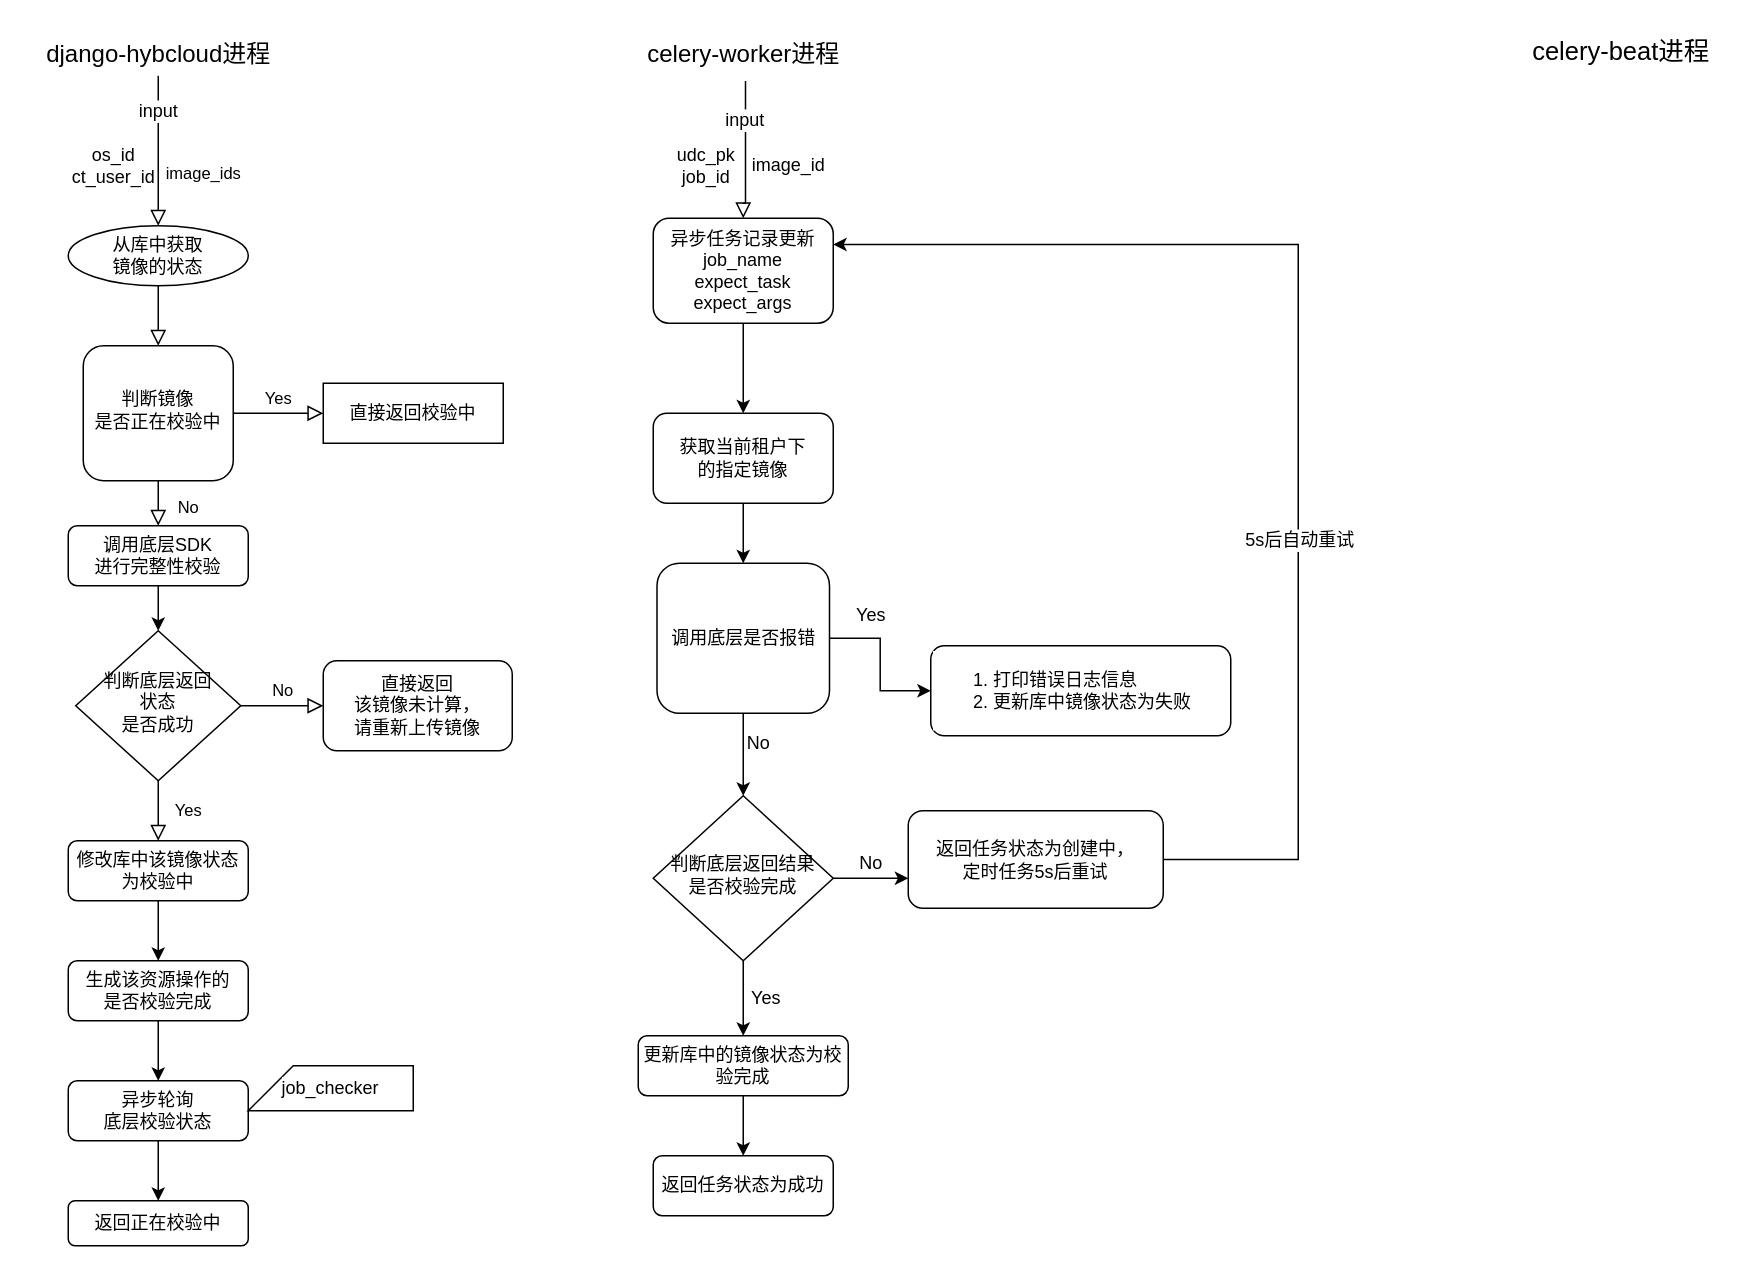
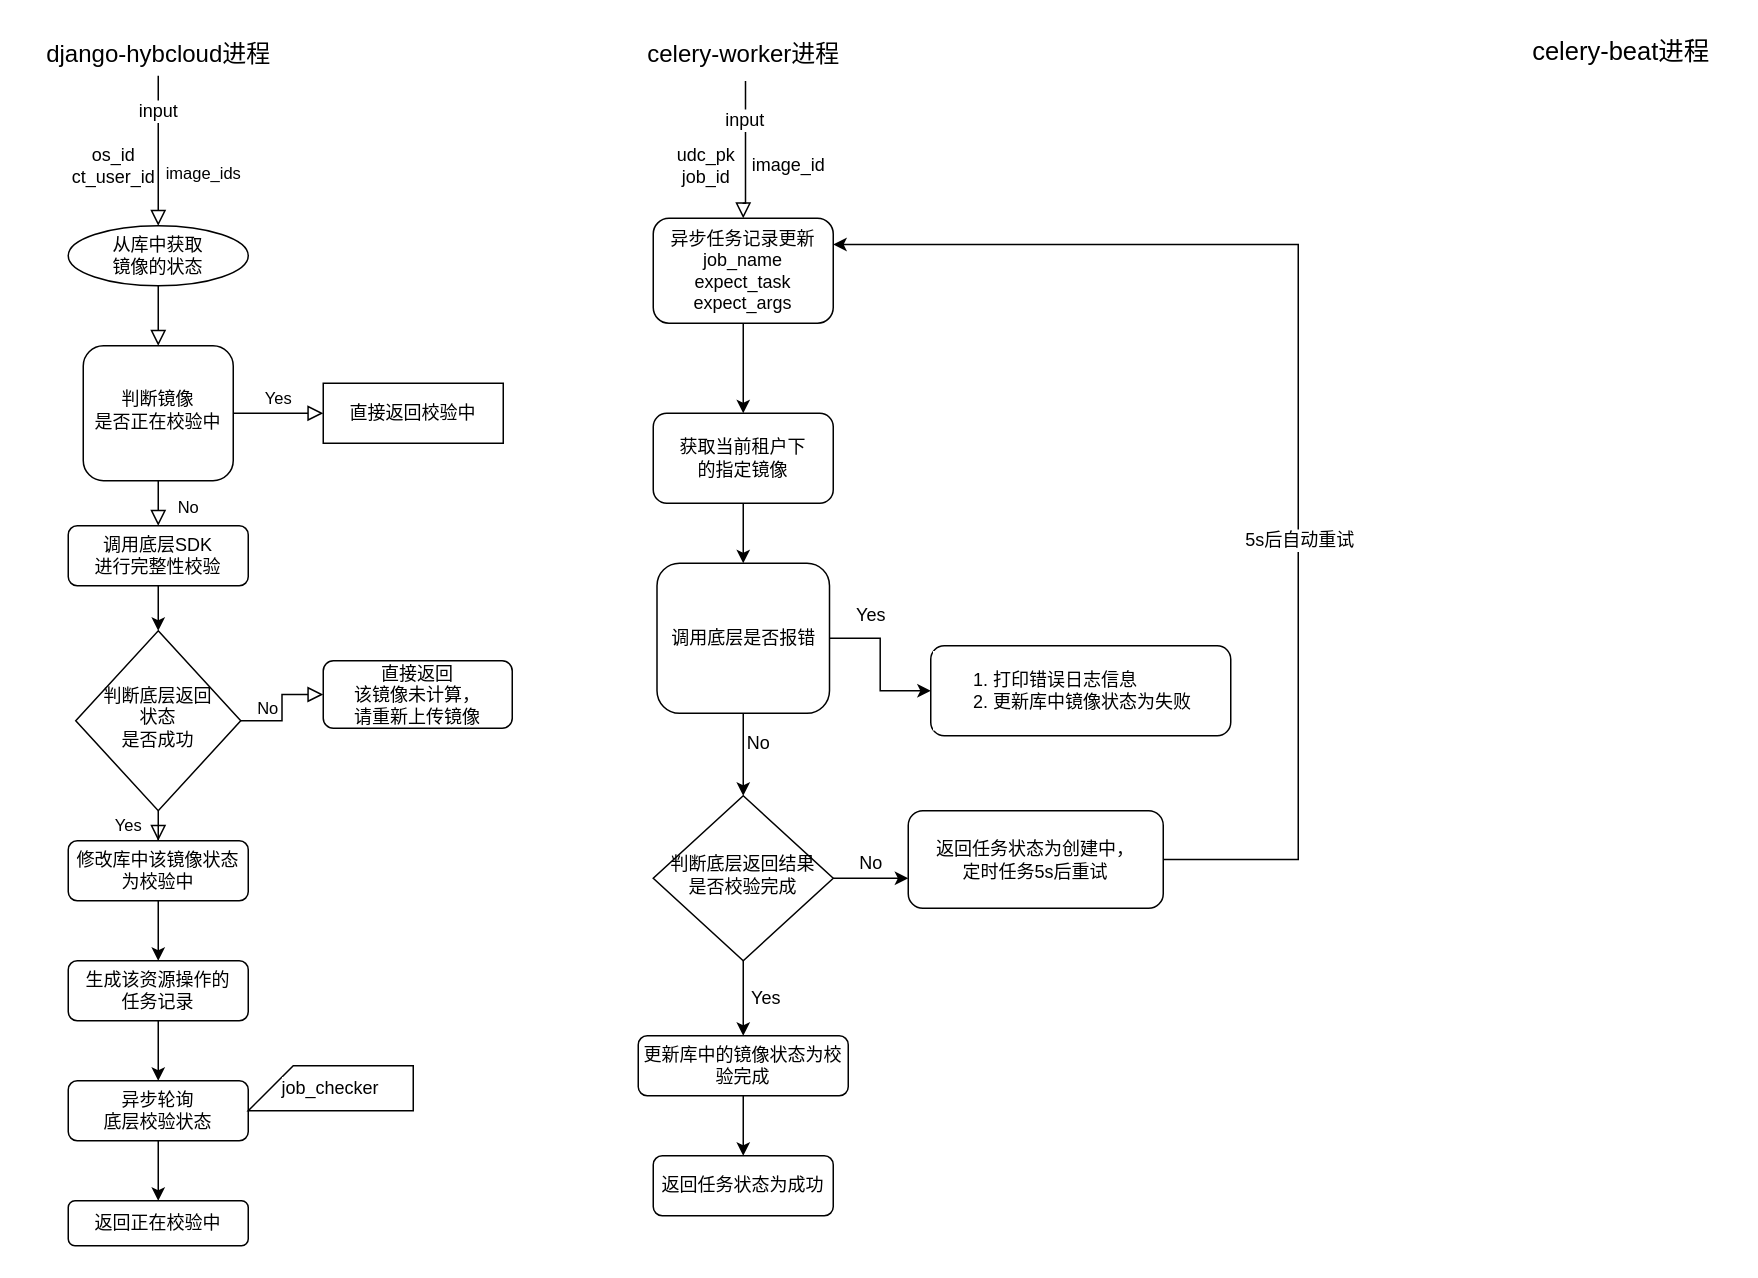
- <mxCell id="10" value="判断底层返回&lt;br&gt;状态&lt;br&gt;是否成功" style="rhombus;whiteSpace=wrap;html=1;shadow=0;fontFamily=Helvetica;fontSize=12;align=center;strokeWidth=1;spacing=6;spacingTop=-4;" parent="1" vertex="1"><mxGeometry x="50" y="420" width="110" height="100" as="geometry" /></mxCell>
+ <mxCell id="10" value="判断底层返回&lt;br&gt;状态&lt;br&gt;是否成功" style="rhombus;whiteSpace=wrap;html=1;shadow=0;fontFamily=Helvetica;fontSize=12;align=center;strokeWidth=1;spacing=6;spacingTop=-4;" parent="1" vertex="1"><mxGeometry x="50" y="420" width="110" height="120" as="geometry" /></mxCell>
- <mxCell id="13" value="直接返回&lt;br&gt;该镜像未计算，&lt;br&gt;请重新上传镜像" style="rounded=1;whiteSpace=wrap;html=1;fontSize=12;glass=0;strokeWidth=1;shadow=0;" parent="1" vertex="1"><mxGeometry x="215" y="440" width="126" height="60" as="geometry" /></mxCell>
+ <mxCell id="13" value="直接返回&lt;br&gt;该镜像未计算，&lt;br&gt;请重新上传镜像" style="rounded=1;whiteSpace=wrap;html=1;fontSize=12;glass=0;strokeWidth=1;shadow=0;" parent="1" vertex="1"><mxGeometry x="215" y="440" width="126" height="45" as="geometry" /></mxCell>
- <mxCell id="21" value="生成该资源操作的&lt;br&gt;是否校验完成" style="whiteSpace=wrap;html=1;rounded=1;glass=0;strokeWidth=1;shadow=0;" vertex="1" parent="1"><mxGeometry x="45" y="640" width="120" height="40" as="geometry" /></mxCell>
+ <mxCell id="21" value="生成该资源操作的&lt;br&gt;任务记录" style="whiteSpace=wrap;html=1;rounded=1;glass=0;strokeWidth=1;shadow=0;" vertex="1" parent="1"><mxGeometry x="45" y="640" width="120" height="40" as="geometry" /></mxCell>
